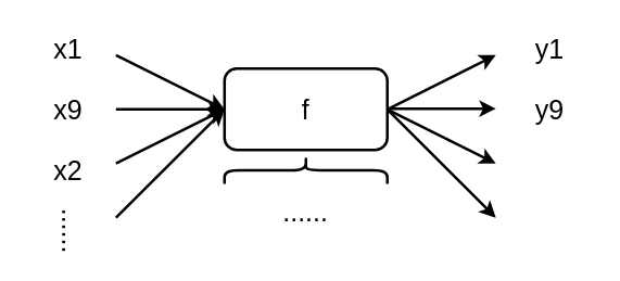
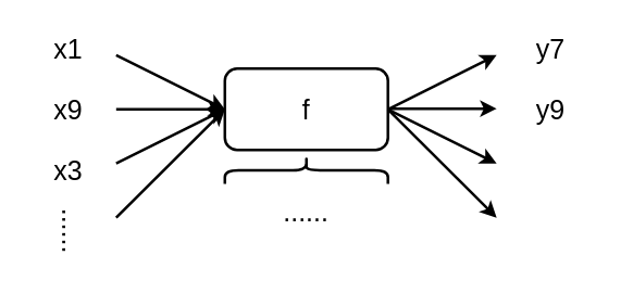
- <mxCell id="18" value="&lt;font style=&quot;font-size: 20px;&quot;&gt;y1&lt;/font&gt;" style="text;html=1;align=center;verticalAlign=middle;whiteSpace=wrap;rounded=0;" vertex="1" parent="1"><mxGeometry x="375" y="20" width="60" height="30" as="geometry" /></mxCell>
+ <mxCell id="18" value="&lt;font style=&quot;font-size: 20px;&quot;&gt;y7&lt;/font&gt;" style="text;html=1;align=center;verticalAlign=middle;whiteSpace=wrap;rounded=0;" vertex="1" parent="1"><mxGeometry x="375" y="20" width="60" height="30" as="geometry" /></mxCell>
- <mxCell id="11" value="&lt;font style=&quot;font-size: 20px;&quot;&gt;x2&lt;/font&gt;" style="text;html=1;align=center;verticalAlign=middle;whiteSpace=wrap;rounded=0;" vertex="1" parent="1"><mxGeometry x="20" y="110" width="60" height="30" as="geometry" /></mxCell>
+ <mxCell id="11" value="&lt;font style=&quot;font-size: 20px;&quot;&gt;x3&lt;/font&gt;" style="text;html=1;align=center;verticalAlign=middle;whiteSpace=wrap;rounded=0;" vertex="1" parent="1"><mxGeometry x="20" y="110" width="60" height="30" as="geometry" /></mxCell>
